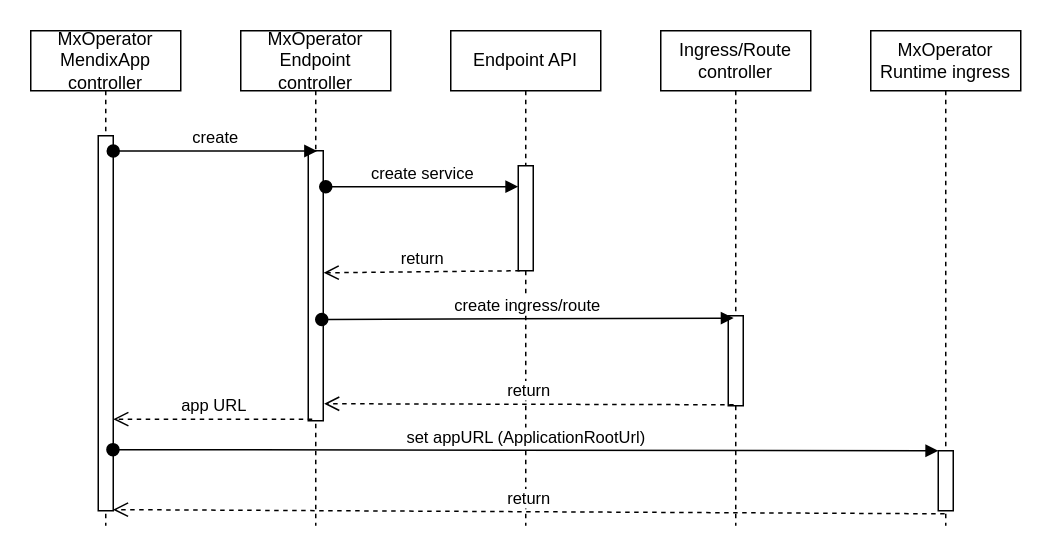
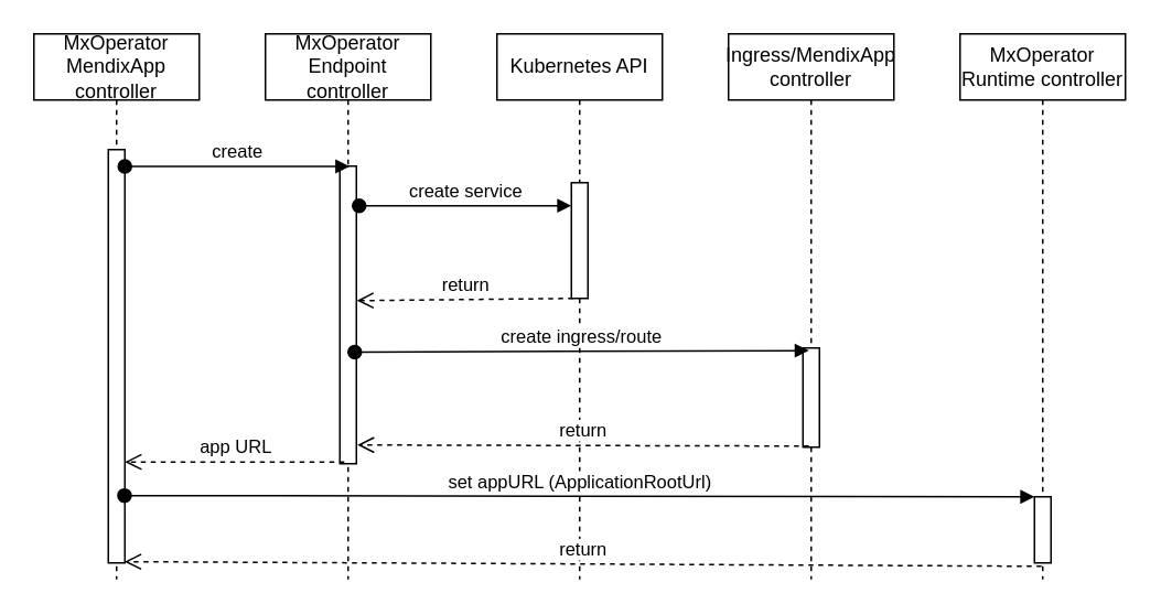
- <mxCell id="8" value="Endpoint API" style="shape=umlLifeline;perimeter=lifelinePerimeter;whiteSpace=wrap;html=1;container=1;collapsible=0;recursiveResize=0;outlineConnect=0;" vertex="1" parent="1"><mxGeometry x="300" y="20" width="100" height="330" as="geometry" /></mxCell>
+ <mxCell id="8" value="Kubernetes API" style="shape=umlLifeline;perimeter=lifelinePerimeter;whiteSpace=wrap;html=1;container=1;collapsible=0;recursiveResize=0;outlineConnect=0;" vertex="1" parent="1"><mxGeometry x="300" y="20" width="100" height="330" as="geometry" /></mxCell>
- <mxCell id="6" value="Ingress/Route controller" style="shape=umlLifeline;perimeter=lifelinePerimeter;whiteSpace=wrap;html=1;container=1;collapsible=0;recursiveResize=0;outlineConnect=0;" vertex="1" parent="1"><mxGeometry x="440" y="20" width="100" height="330" as="geometry" /></mxCell>
+ <mxCell id="6" value="Ingress/MendixApp controller" style="shape=umlLifeline;perimeter=lifelinePerimeter;whiteSpace=wrap;html=1;container=1;collapsible=0;recursiveResize=0;outlineConnect=0;" vertex="1" parent="1"><mxGeometry x="440" y="20" width="100" height="330" as="geometry" /></mxCell>
- <mxCell id="16" value="MxOperator Runtime ingress" style="shape=umlLifeline;perimeter=lifelinePerimeter;whiteSpace=wrap;html=1;container=1;collapsible=0;recursiveResize=0;outlineConnect=0;" vertex="1" parent="1"><mxGeometry x="580" y="20" width="100" height="330" as="geometry" /></mxCell>
+ <mxCell id="16" value="MxOperator Runtime controller" style="shape=umlLifeline;perimeter=lifelinePerimeter;whiteSpace=wrap;html=1;container=1;collapsible=0;recursiveResize=0;outlineConnect=0;" vertex="1" parent="1"><mxGeometry x="580" y="20" width="100" height="330" as="geometry" /></mxCell>
